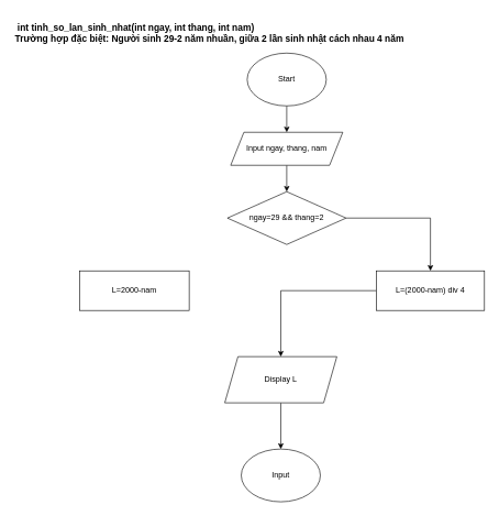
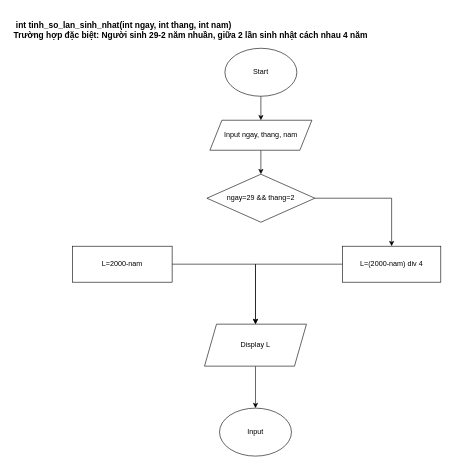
+ <mxCell id="9" value="" style="edgeStyle=orthogonalEdgeStyle;rounded=0;orthogonalLoop=1;jettySize=auto;html=1;" edge="1" parent="1" source="10" target="14"><mxGeometry relative="1" as="geometry" /></mxCell>
